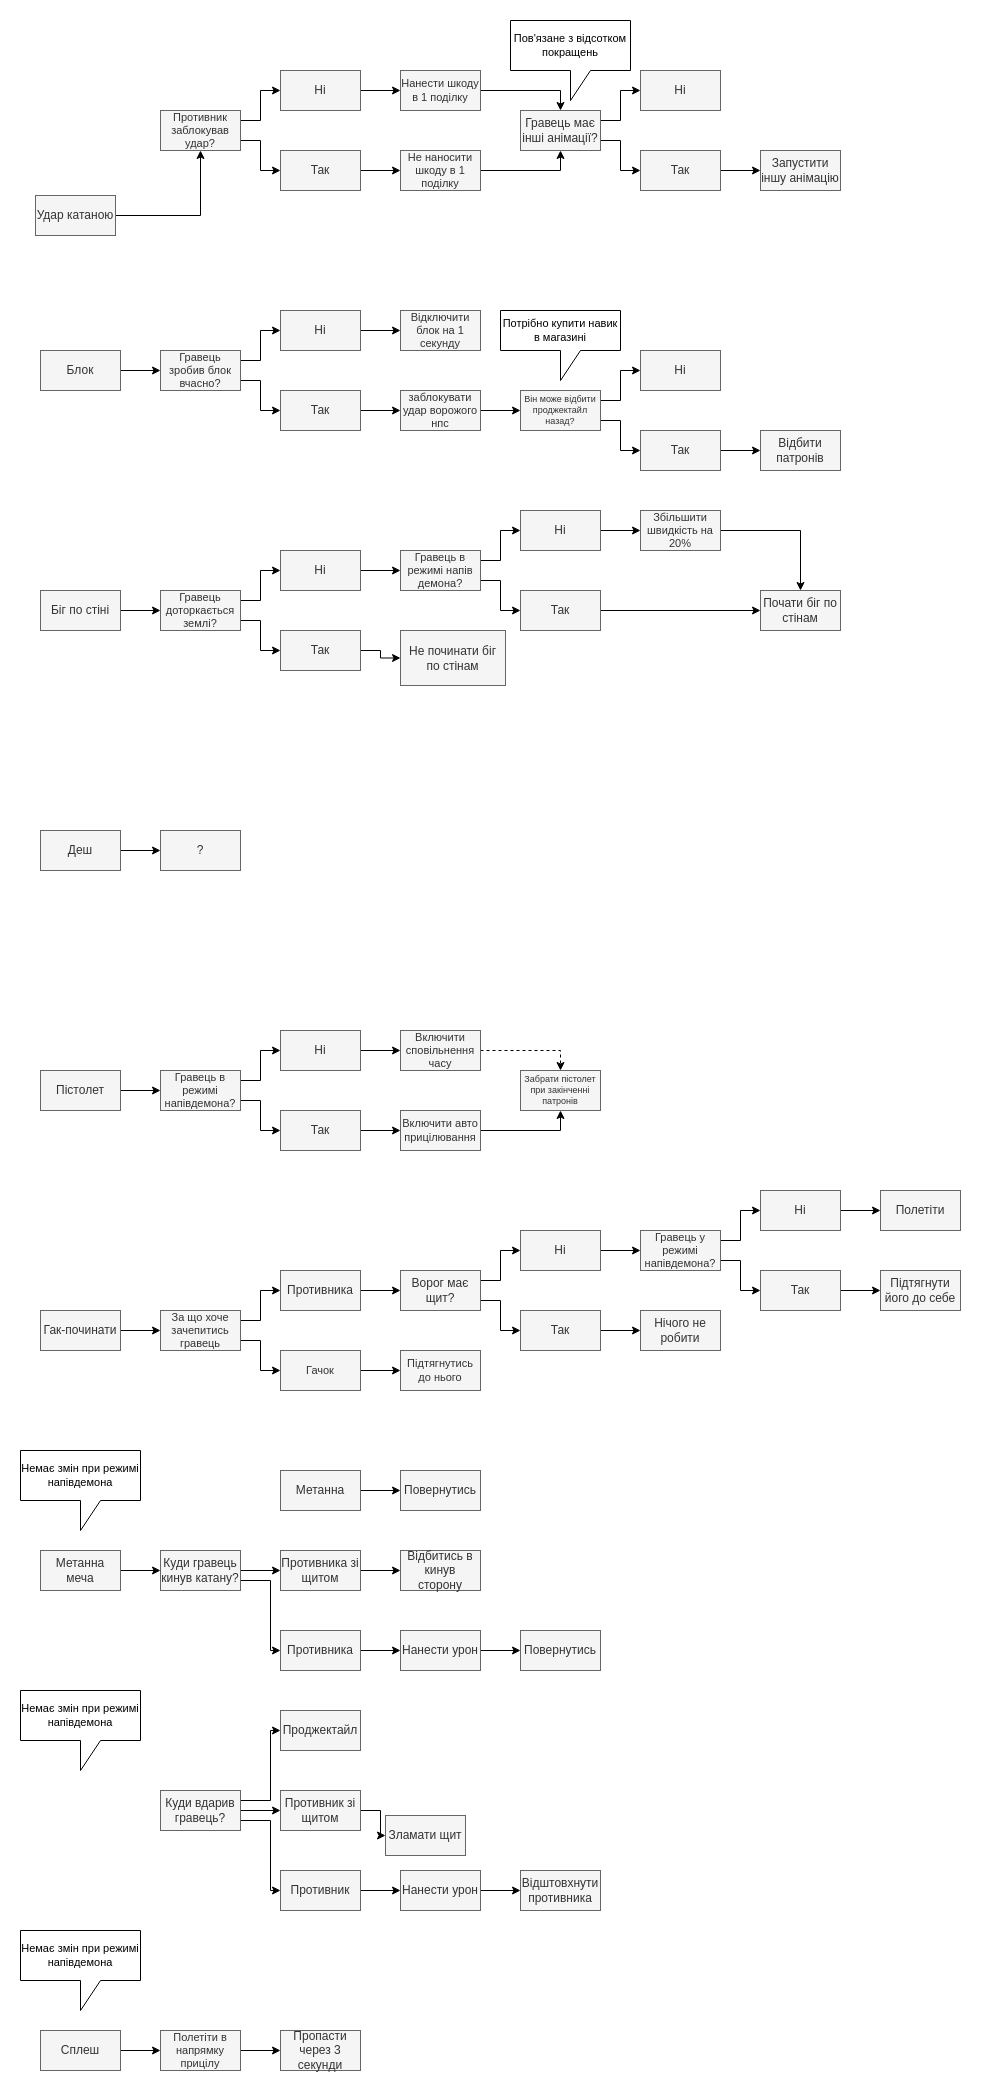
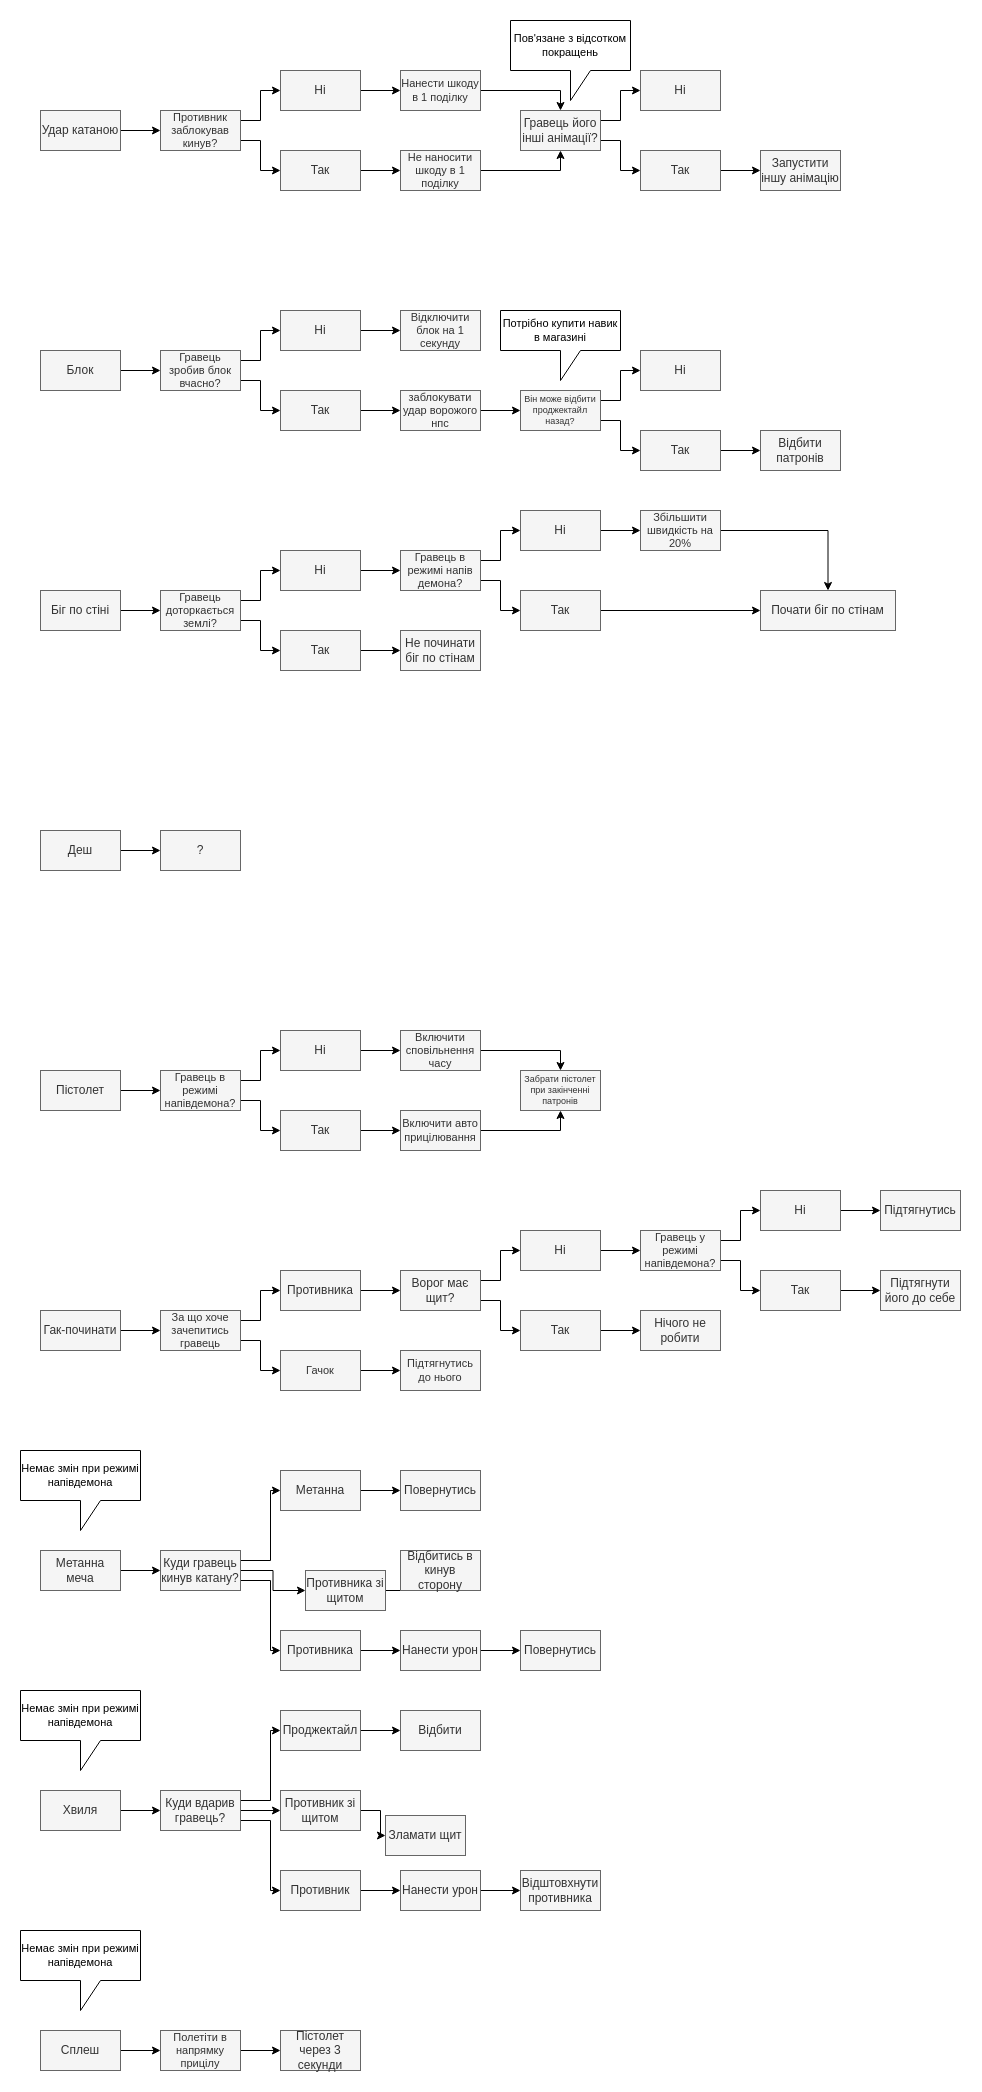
- <mxCell id="6" value="Противник заблокував удар?" style="text;html=1;strokeColor=#666666;fillColor=#f5f5f5;align=center;verticalAlign=middle;whiteSpace=wrap;rounded=0;fontColor=#333333;fontSize=11;" parent="1" vertex="1"><mxGeometry x="160" y="110" width="80" height="40" as="geometry" /></mxCell>
+ <mxCell id="6" value="Противник заблокував кинув?" style="text;html=1;strokeColor=#666666;fillColor=#f5f5f5;align=center;verticalAlign=middle;whiteSpace=wrap;rounded=0;fontColor=#333333;fontSize=11;" parent="1" vertex="1"><mxGeometry x="160" y="110" width="80" height="40" as="geometry" /></mxCell>
- <mxCell id="17" value="Гравець має інші анімації?" style="text;html=1;strokeColor=#666666;fillColor=#f5f5f5;align=center;verticalAlign=middle;whiteSpace=wrap;rounded=0;fontColor=#333333;" parent="1" vertex="1"><mxGeometry x="520" y="110" width="80" height="40" as="geometry" /></mxCell>
+ <mxCell id="17" value="Гравець його інші анімації?" style="text;html=1;strokeColor=#666666;fillColor=#f5f5f5;align=center;verticalAlign=middle;whiteSpace=wrap;rounded=0;fontColor=#333333;" parent="1" vertex="1"><mxGeometry x="520" y="110" width="80" height="40" as="geometry" /></mxCell>
- <mxCell id="3" value="Удар катаною" style="text;html=1;strokeColor=#666666;fillColor=#f5f5f5;align=center;verticalAlign=middle;whiteSpace=wrap;rounded=0;fontColor=#333333;" parent="1" vertex="1"><mxGeometry x="35" y="195" width="80" height="40" as="geometry" /></mxCell>
+ <mxCell id="3" value="Удар катаною" style="text;html=1;strokeColor=#666666;fillColor=#f5f5f5;align=center;verticalAlign=middle;whiteSpace=wrap;rounded=0;fontColor=#333333;" parent="1" vertex="1"><mxGeometry x="40" y="110" width="80" height="40" as="geometry" /></mxCell>
- <mxCell id="62" value="Почати біг по стінам" style="text;html=1;strokeColor=#666666;fillColor=#f5f5f5;align=center;verticalAlign=middle;whiteSpace=wrap;rounded=0;fontColor=#333333;fontSize=12;" parent="1" vertex="1"><mxGeometry x="760" y="590" width="80" height="40" as="geometry" /></mxCell>
+ <mxCell id="62" value="Почати біг по стінам" style="text;html=1;strokeColor=#666666;fillColor=#f5f5f5;align=center;verticalAlign=middle;whiteSpace=wrap;rounded=0;fontColor=#333333;fontSize=12;" parent="1" vertex="1"><mxGeometry x="760" y="590" width="135" height="40" as="geometry" /></mxCell>
- <mxCell id="59" value="Не починати біг по стінам" style="text;html=1;strokeColor=#666666;fillColor=#f5f5f5;align=center;verticalAlign=middle;whiteSpace=wrap;rounded=0;fontColor=#333333;fontSize=12;" parent="1" vertex="1"><mxGeometry x="400" y="630" width="105" height="55" as="geometry" /></mxCell>
+ <mxCell id="59" value="Не починати біг по стінам" style="text;html=1;strokeColor=#666666;fillColor=#f5f5f5;align=center;verticalAlign=middle;whiteSpace=wrap;rounded=0;fontColor=#333333;fontSize=12;" parent="1" vertex="1"><mxGeometry x="400" y="630" width="80" height="40" as="geometry" /></mxCell>
- <mxCell id="77" style="edgeStyle=orthogonalEdgeStyle;rounded=0;orthogonalLoop=1;jettySize=auto;html=1;exitX=1;exitY=0.5;exitDx=0;exitDy=0;fontSize=12;dashed=1;" parent="1" source="78" target="79" edge="1"><mxGeometry relative="1" as="geometry"><Array as="points"><mxPoint x="560" y="1050" /></Array></mxGeometry></mxCell>
+ <mxCell id="77" style="edgeStyle=orthogonalEdgeStyle;rounded=0;orthogonalLoop=1;jettySize=auto;html=1;exitX=1;exitY=0.5;exitDx=0;exitDy=0;fontSize=12;" parent="1" source="78" target="79" edge="1"><mxGeometry relative="1" as="geometry"><Array as="points"><mxPoint x="560" y="1050" /></Array></mxGeometry></mxCell>
- <mxCell id="98" value="Полетіти" style="text;html=1;strokeColor=#666666;fillColor=#f5f5f5;align=center;verticalAlign=middle;whiteSpace=wrap;rounded=0;fontColor=#333333;fontSize=12;" parent="1" vertex="1"><mxGeometry x="880" y="1190" width="80" height="40" as="geometry" /></mxCell>
+ <mxCell id="98" value="Підтягнутись" style="text;html=1;strokeColor=#666666;fillColor=#f5f5f5;align=center;verticalAlign=middle;whiteSpace=wrap;rounded=0;fontColor=#333333;fontSize=12;" parent="1" vertex="1"><mxGeometry x="880" y="1190" width="80" height="40" as="geometry" /></mxCell>
+ <mxCell id="109" style="edgeStyle=orthogonalEdgeStyle;rounded=0;orthogonalLoop=1;jettySize=auto;html=1;exitX=1;exitY=0.25;exitDx=0;exitDy=0;fontSize=12;" parent="1" source="112" target="114" edge="1"><mxGeometry relative="1" as="geometry"><Array as="points"><mxPoint x="270" y="1560" /><mxPoint x="270" y="1490" /></Array></mxGeometry></mxCell>
- <mxCell id="116" value="Противника зі щитом" style="text;html=1;strokeColor=#666666;fillColor=#f5f5f5;align=center;verticalAlign=middle;whiteSpace=wrap;rounded=0;fontColor=#333333;fontSize=12;" parent="1" vertex="1"><mxGeometry x="280" y="1550" width="80" height="40" as="geometry" /></mxCell>
+ <mxCell id="116" value="Противника зі щитом" style="text;html=1;strokeColor=#666666;fillColor=#f5f5f5;align=center;verticalAlign=middle;whiteSpace=wrap;rounded=0;fontColor=#333333;fontSize=12;" parent="1" vertex="1"><mxGeometry x="305" y="1570" width="80" height="40" as="geometry" /></mxCell>
+ <mxCell id="130" style="edgeStyle=orthogonalEdgeStyle;rounded=0;orthogonalLoop=1;jettySize=auto;html=1;exitX=1;exitY=0.5;exitDx=0;exitDy=0;fontSize=12;" parent="1" source="131" target="136" edge="1"><mxGeometry relative="1" as="geometry" /></mxCell>
+ <mxCell id="136" value="Відбити" style="text;html=1;strokeColor=#666666;fillColor=#f5f5f5;align=center;verticalAlign=middle;whiteSpace=wrap;rounded=0;fontColor=#333333;fontSize=12;" parent="1" vertex="1"><mxGeometry x="400" y="1710" width="80" height="40" as="geometry" /></mxCell>
+ <mxCell id="125" value="Хвиля" style="text;html=1;strokeColor=#666666;fillColor=#f5f5f5;align=center;verticalAlign=middle;whiteSpace=wrap;rounded=0;fontColor=#333333;" parent="1" vertex="1"><mxGeometry x="40" y="1790" width="80" height="40" as="geometry" /></mxCell>
+ <mxCell id="124" style="edgeStyle=orthogonalEdgeStyle;rounded=0;orthogonalLoop=1;jettySize=auto;html=1;exitX=1;exitY=0.5;exitDx=0;exitDy=0;fontSize=12;" parent="1" source="125" target="129" edge="1"><mxGeometry relative="1" as="geometry" /></mxCell>
- <mxCell id="145" value="Пропасти через 3 секунди" style="text;html=1;strokeColor=#666666;fillColor=#f5f5f5;align=center;verticalAlign=middle;whiteSpace=wrap;rounded=0;fontColor=#333333;fontSize=12;" parent="1" vertex="1"><mxGeometry x="280" y="2030" width="80" height="40" as="geometry" /></mxCell>
+ <mxCell id="145" value="Пістолет через 3 секунди" style="text;html=1;strokeColor=#666666;fillColor=#f5f5f5;align=center;verticalAlign=middle;whiteSpace=wrap;rounded=0;fontColor=#333333;fontSize=12;" parent="1" vertex="1"><mxGeometry x="280" y="2030" width="80" height="40" as="geometry" /></mxCell>
